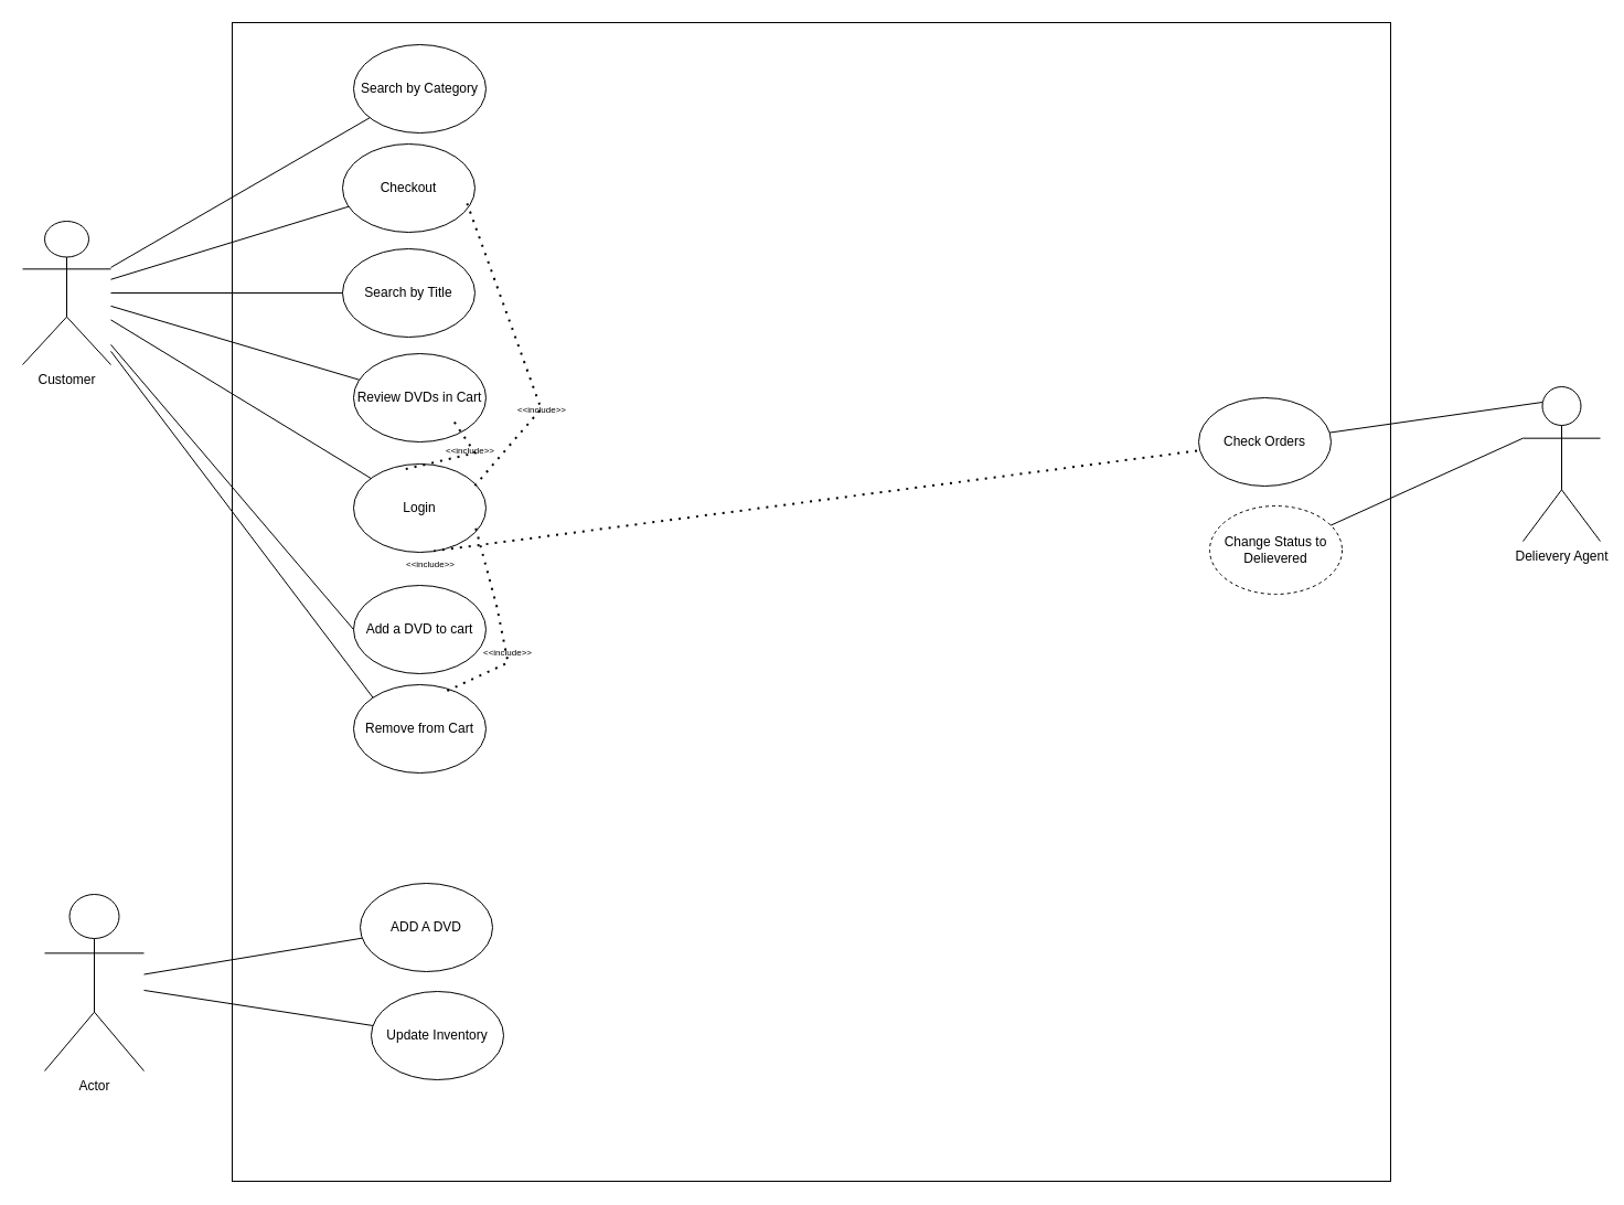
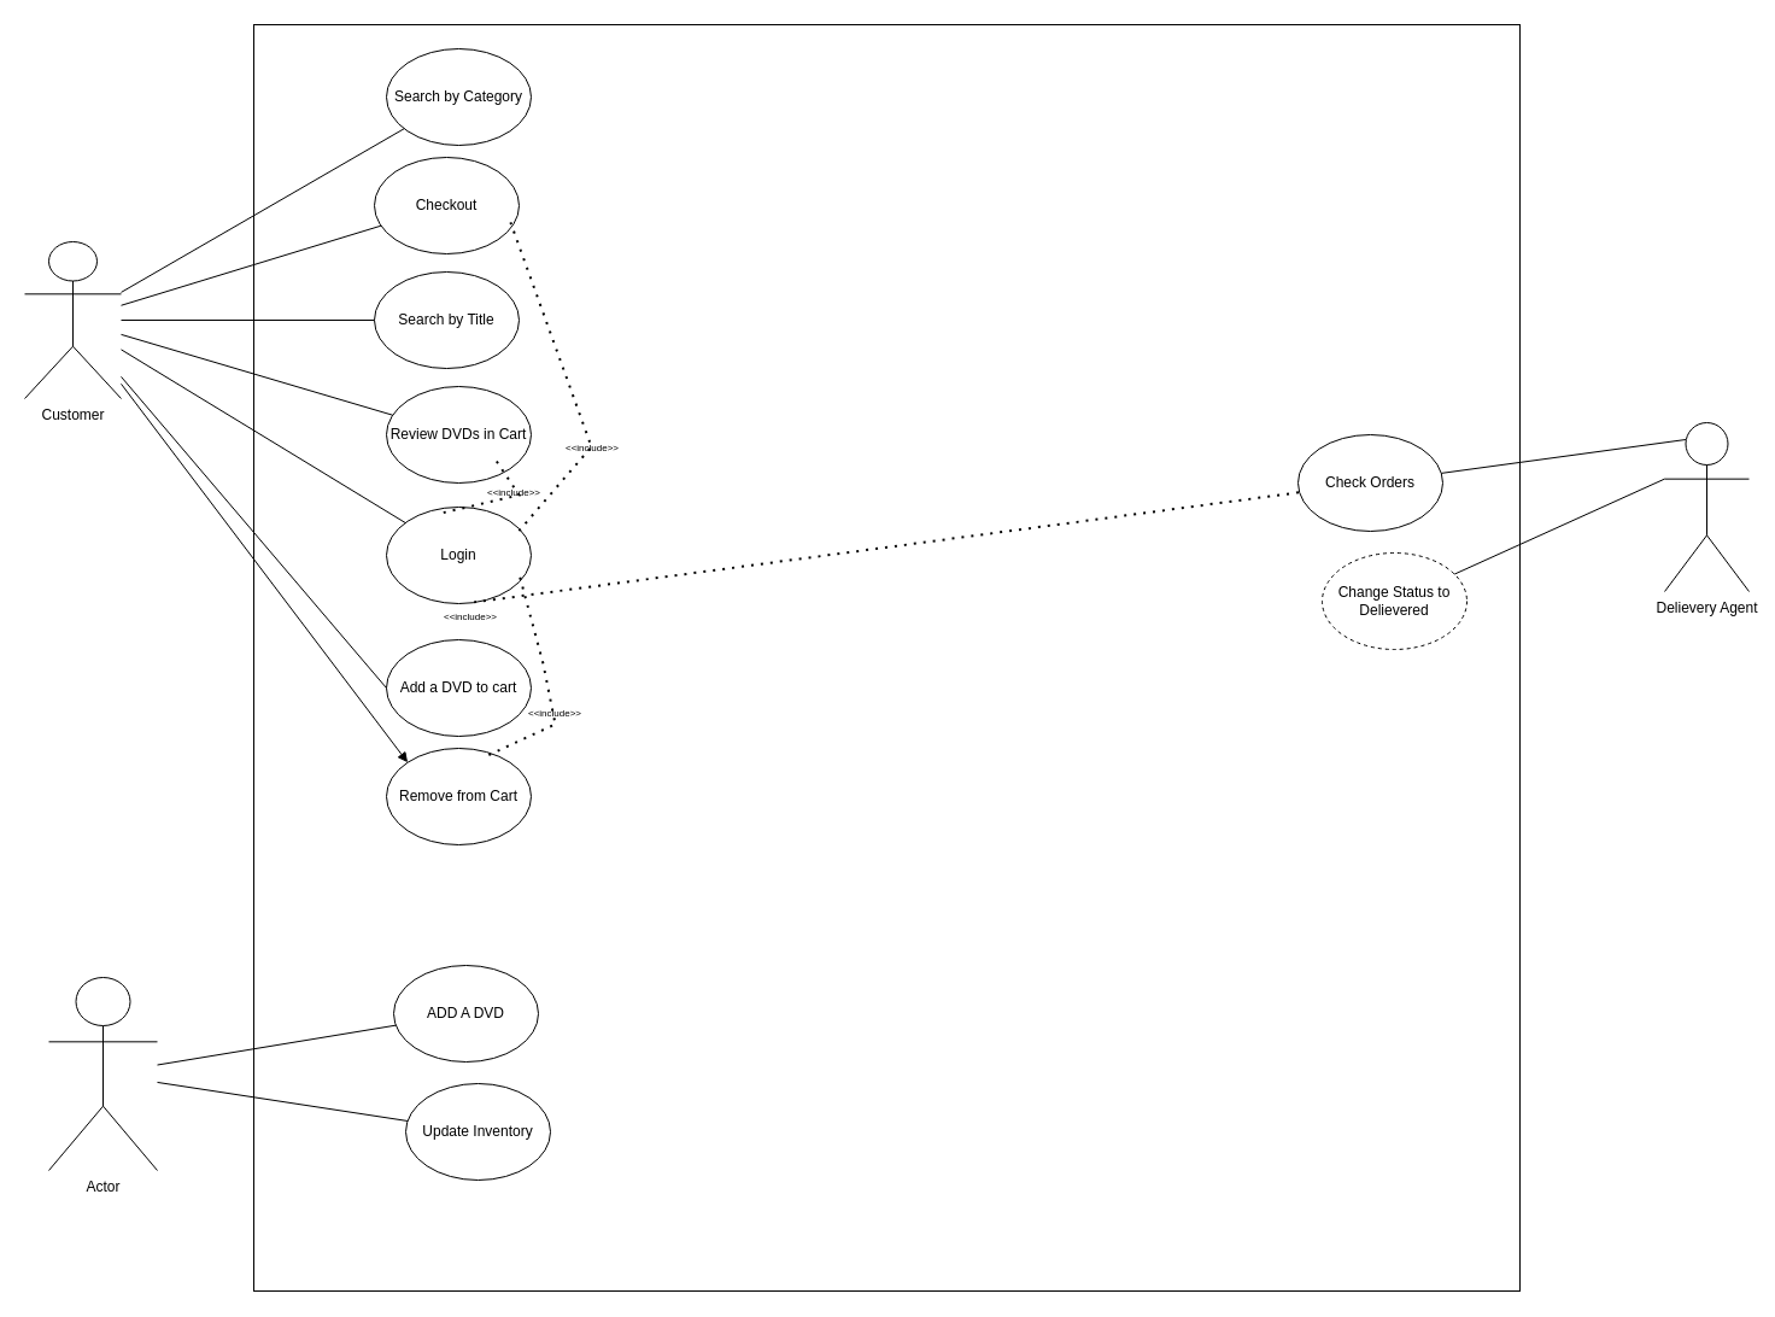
- <mxCell id="34" value="Check Orders" style="ellipse;whiteSpace=wrap;html=1;" vertex="1" parent="1"><mxGeometry x="1086" y="360" width="120" height="80" as="geometry" /></mxCell>
+ <mxCell id="34" value="Check Orders" style="ellipse;whiteSpace=wrap;html=1;" vertex="1" parent="1"><mxGeometry x="1076" y="360" width="120" height="80" as="geometry" /></mxCell>
- <mxCell id="19" value="" style="endArrow=none;html=1;rounded=0;entryX=0;entryY=0;entryDx=0;entryDy=0;" edge="1" parent="1" source="2" target="10"><mxGeometry width="50" height="50" relative="1" as="geometry"><mxPoint x="160" y="302" as="sourcePoint" /><mxPoint x="395" y="166" as="targetPoint" /></mxGeometry></mxCell>
+ <mxCell id="19" value="" style="endArrow=block;html=1;rounded=0;entryX=0;entryY=0;entryDx=0;entryDy=0;" edge="1" parent="1" source="2" target="10"><mxGeometry width="50" height="50" relative="1" as="geometry"><mxPoint x="160" y="302" as="sourcePoint" /><mxPoint x="395" y="166" as="targetPoint" /></mxGeometry></mxCell>
